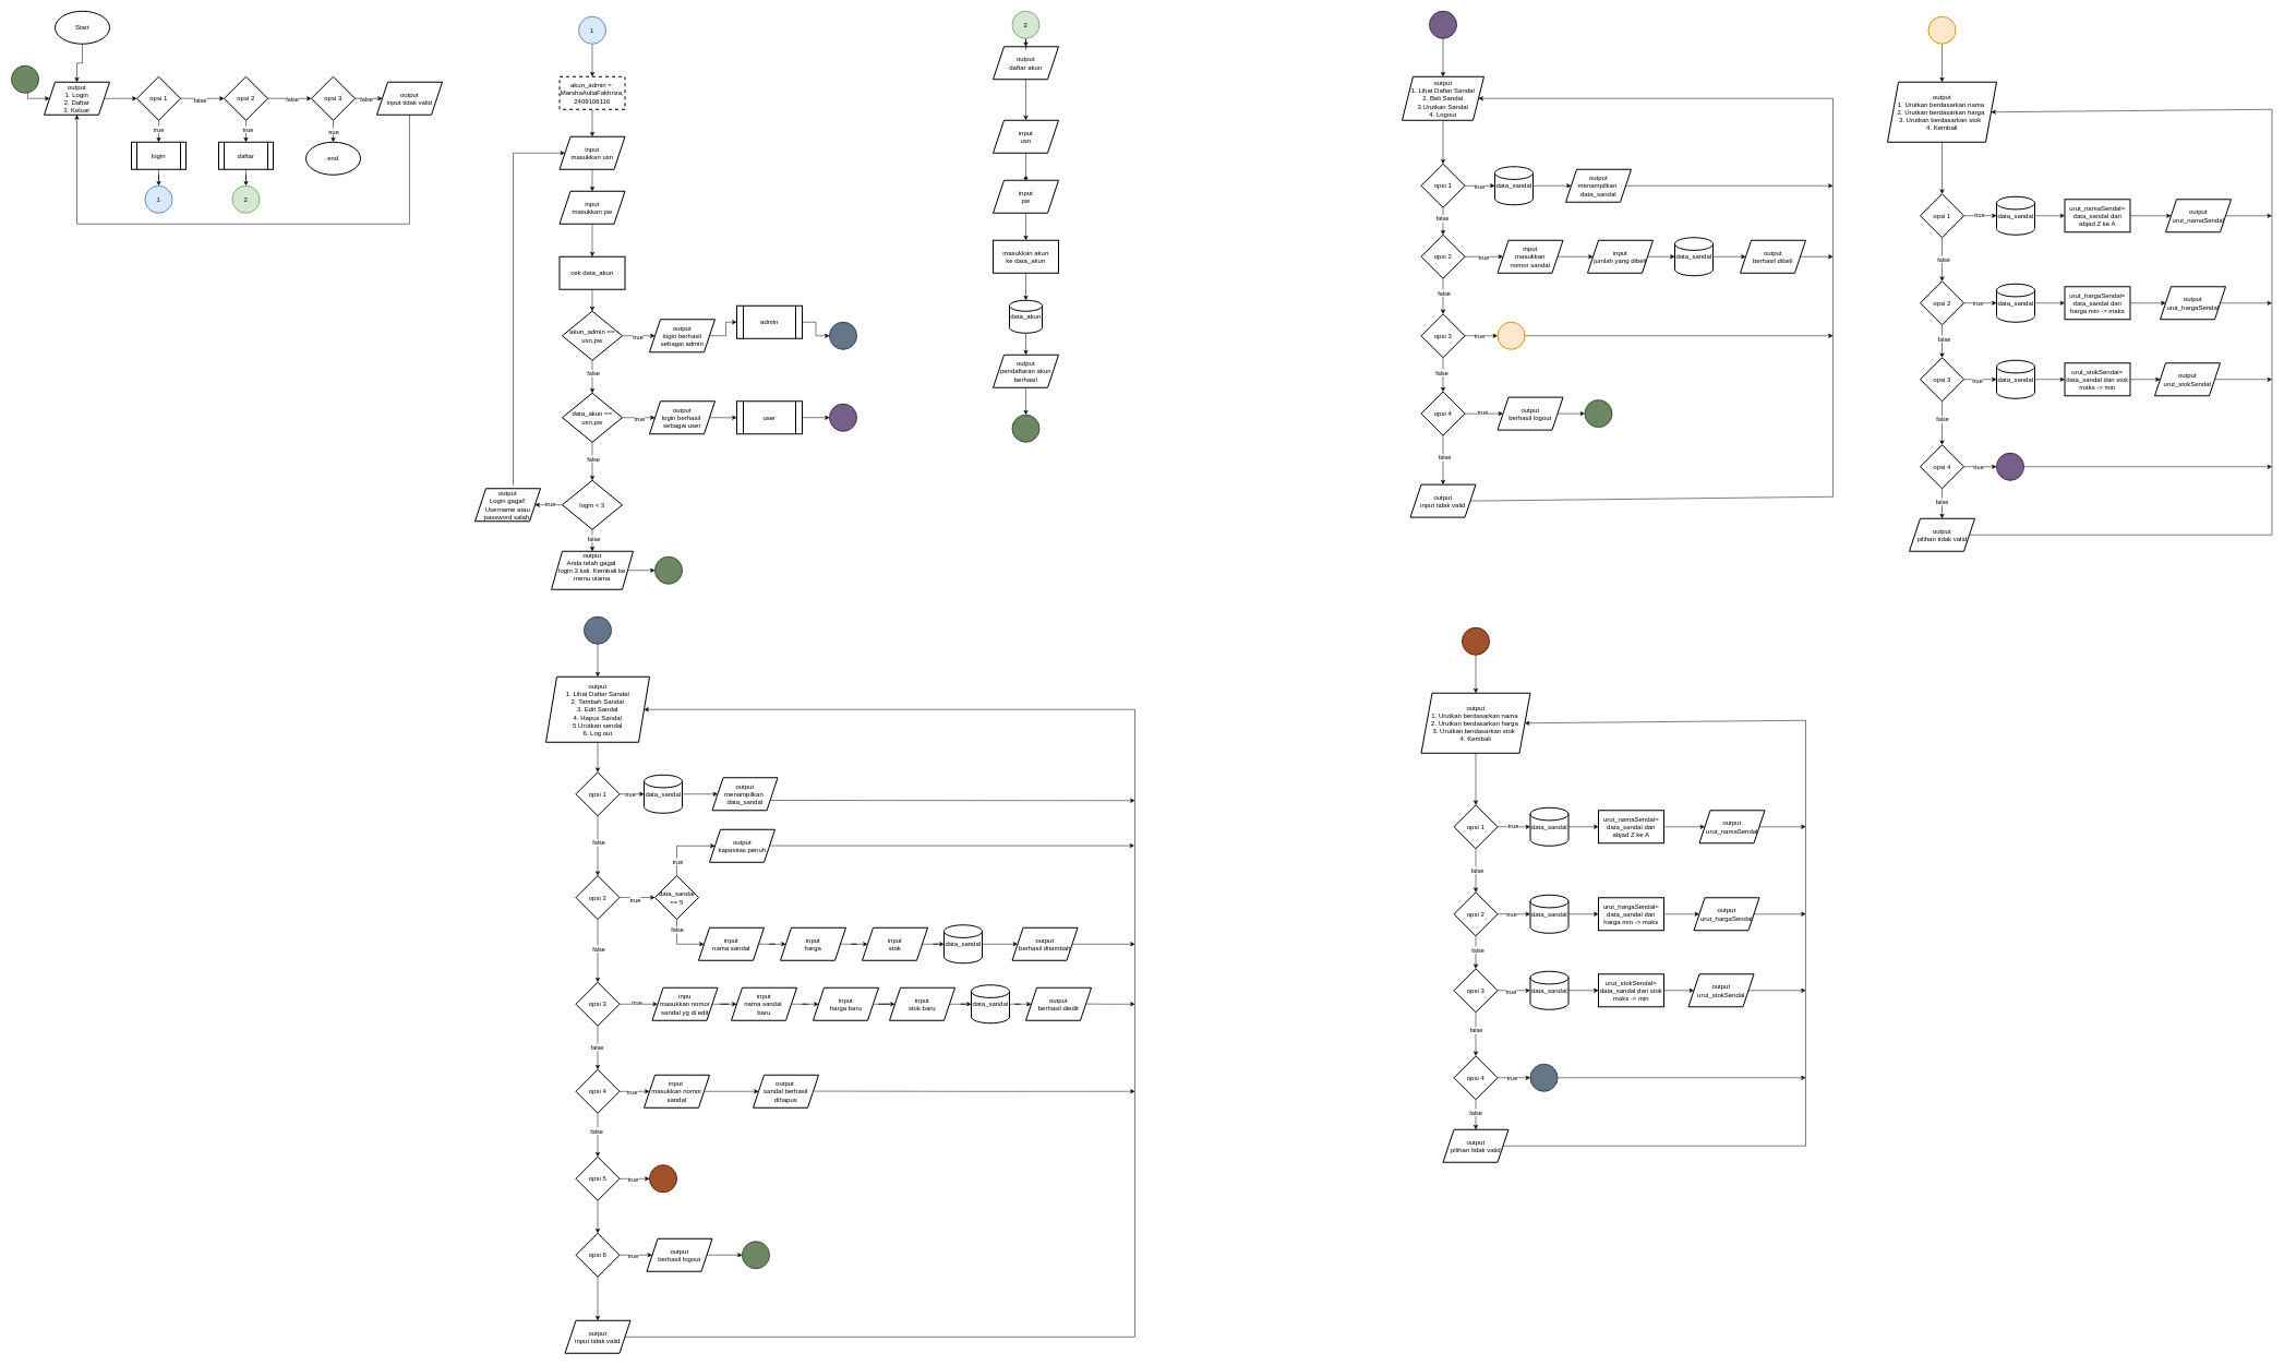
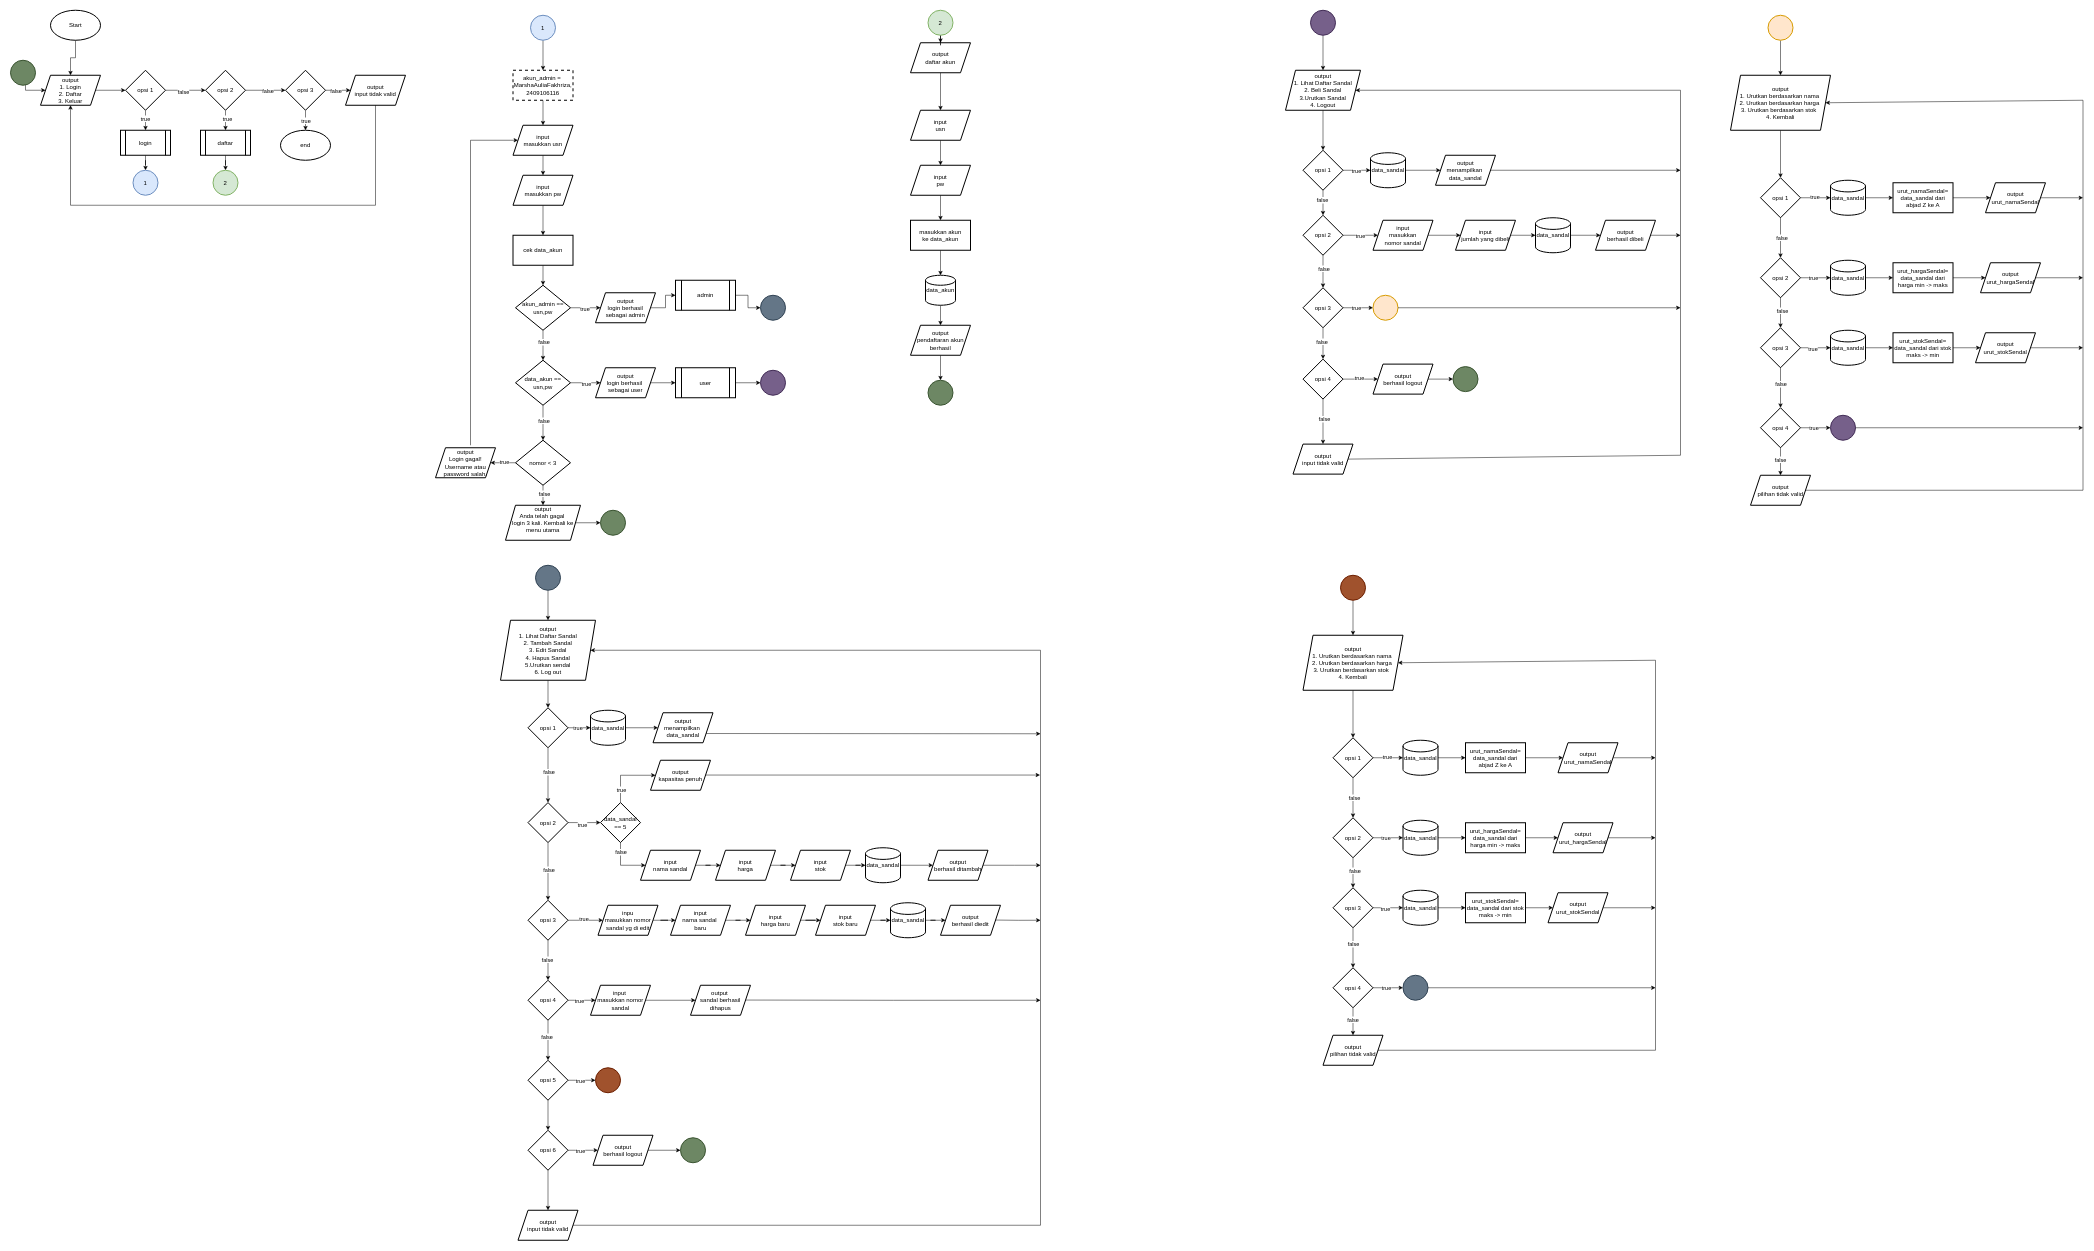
- <mxCell id="34" value="" style="edgeStyle=orthogonalEdgeStyle;rounded=0;orthogonalLoop=1;jettySize=auto;html=1;entryX=0.5;entryY=0;entryDx=0;entryDy=0;endArrow=diamond;" parent="1" source="35" target="37" edge="1"><mxGeometry relative="1" as="geometry"><mxPoint x="1880" y="325" as="targetPoint" /></mxGeometry></mxCell>
+ <mxCell id="34" value="" style="edgeStyle=orthogonalEdgeStyle;rounded=0;orthogonalLoop=1;jettySize=auto;html=1;entryX=0.5;entryY=0;entryDx=0;entryDy=0;" parent="1" source="35" target="37" edge="1"><mxGeometry relative="1" as="geometry"><mxPoint x="1880" y="325" as="targetPoint" /></mxGeometry></mxCell>
- <mxCell id="75" value="login &amp;lt; 3" style="rhombus;whiteSpace=wrap;html=1;strokeWidth=2;" parent="1" vertex="1"><mxGeometry x="1030" y="880" width="110" height="90" as="geometry" /></mxCell>
+ <mxCell id="75" value="nomor &amp;lt; 3" style="rhombus;whiteSpace=wrap;html=1;strokeWidth=2;" parent="1" vertex="1"><mxGeometry x="1030" y="880" width="110" height="90" as="geometry" /></mxCell>
